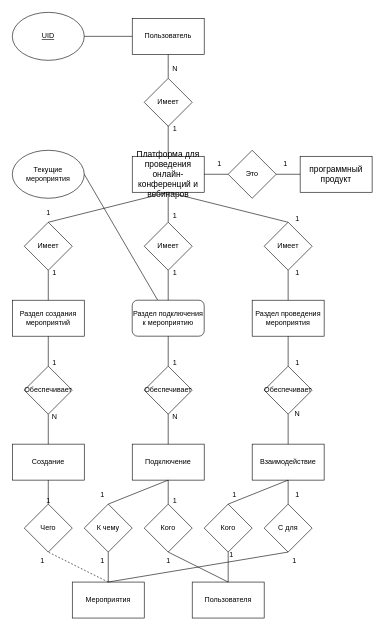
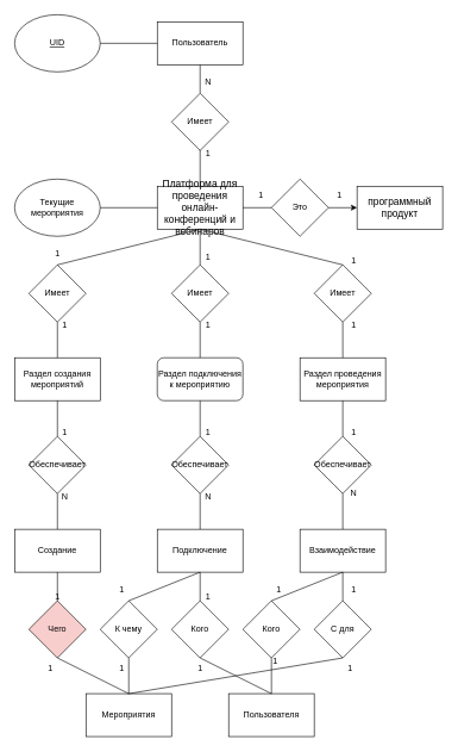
- <mxCell id="6" value="" style="endArrow=none;html=1;rounded=0;entryX=0;entryY=0.5;entryDx=0;entryDy=0;exitX=1;exitY=0.5;exitDx=0;exitDy=0;sourcePortConstraint=none;" parent="1" source="3" target="4" edge="1"><mxGeometry width="50" height="50" relative="1" as="geometry"><mxPoint x="350" y="470" as="sourcePoint" /><mxPoint x="400" y="420" as="targetPoint" /></mxGeometry></mxCell>
+ <mxCell id="6" value="" style="endArrow=classic;html=1;rounded=0;entryX=0;entryY=0.5;entryDx=0;entryDy=0;exitX=1;exitY=0.5;exitDx=0;exitDy=0;sourcePortConstraint=none;" parent="1" source="3" target="4" edge="1"><mxGeometry width="50" height="50" relative="1" as="geometry"><mxPoint x="350" y="470" as="sourcePoint" /><mxPoint x="400" y="420" as="targetPoint" /></mxGeometry></mxCell>
- <mxCell id="10" value="" style="endArrow=none;html=1;rounded=0;exitX=1;exitY=0.5;exitDx=0;exitDy=0;" parent="1" source="9" target="20" edge="1"><mxGeometry width="50" height="50" relative="1" as="geometry"><mxPoint x="220" y="380" as="sourcePoint" /><mxPoint x="270" y="330" as="targetPoint" /></mxGeometry></mxCell>
+ <mxCell id="10" value="" style="endArrow=none;html=1;rounded=0;entryX=0;entryY=0.5;entryDx=0;entryDy=0;exitX=1;exitY=0.5;exitDx=0;exitDy=0;" parent="1" source="9" target="2" edge="1"><mxGeometry width="50" height="50" relative="1" as="geometry"><mxPoint x="220" y="380" as="sourcePoint" /><mxPoint x="270" y="330" as="targetPoint" /></mxGeometry></mxCell>
- <mxCell id="46" value="Чего" style="rhombus;whiteSpace=wrap;html=1;" parent="1" vertex="1"><mxGeometry x="40" y="840" width="80" height="80" as="geometry" /></mxCell>
+ <mxCell id="46" value="Чего" style="rhombus;whiteSpace=wrap;html=1;fillColor=#f8cecc;" parent="1" vertex="1"><mxGeometry x="40" y="840" width="80" height="80" as="geometry" /></mxCell>
- <mxCell id="49" value="" style="endArrow=none;html=1;rounded=0;entryX=0.5;entryY=1;entryDx=0;entryDy=0;exitX=0.5;exitY=0;exitDx=0;exitDy=0;dashed=1;" parent="1" source="48" target="46" edge="1"><mxGeometry width="50" height="50" relative="1" as="geometry"><mxPoint x="80" y="890" as="sourcePoint" /><mxPoint x="80" y="850" as="targetPoint" /></mxGeometry></mxCell>
+ <mxCell id="49" value="" style="endArrow=none;html=1;rounded=0;entryX=0.5;entryY=1;entryDx=0;entryDy=0;exitX=0.5;exitY=0;exitDx=0;exitDy=0;" parent="1" source="48" target="46" edge="1"><mxGeometry width="50" height="50" relative="1" as="geometry"><mxPoint x="80" y="890" as="sourcePoint" /><mxPoint x="80" y="850" as="targetPoint" /></mxGeometry></mxCell>
